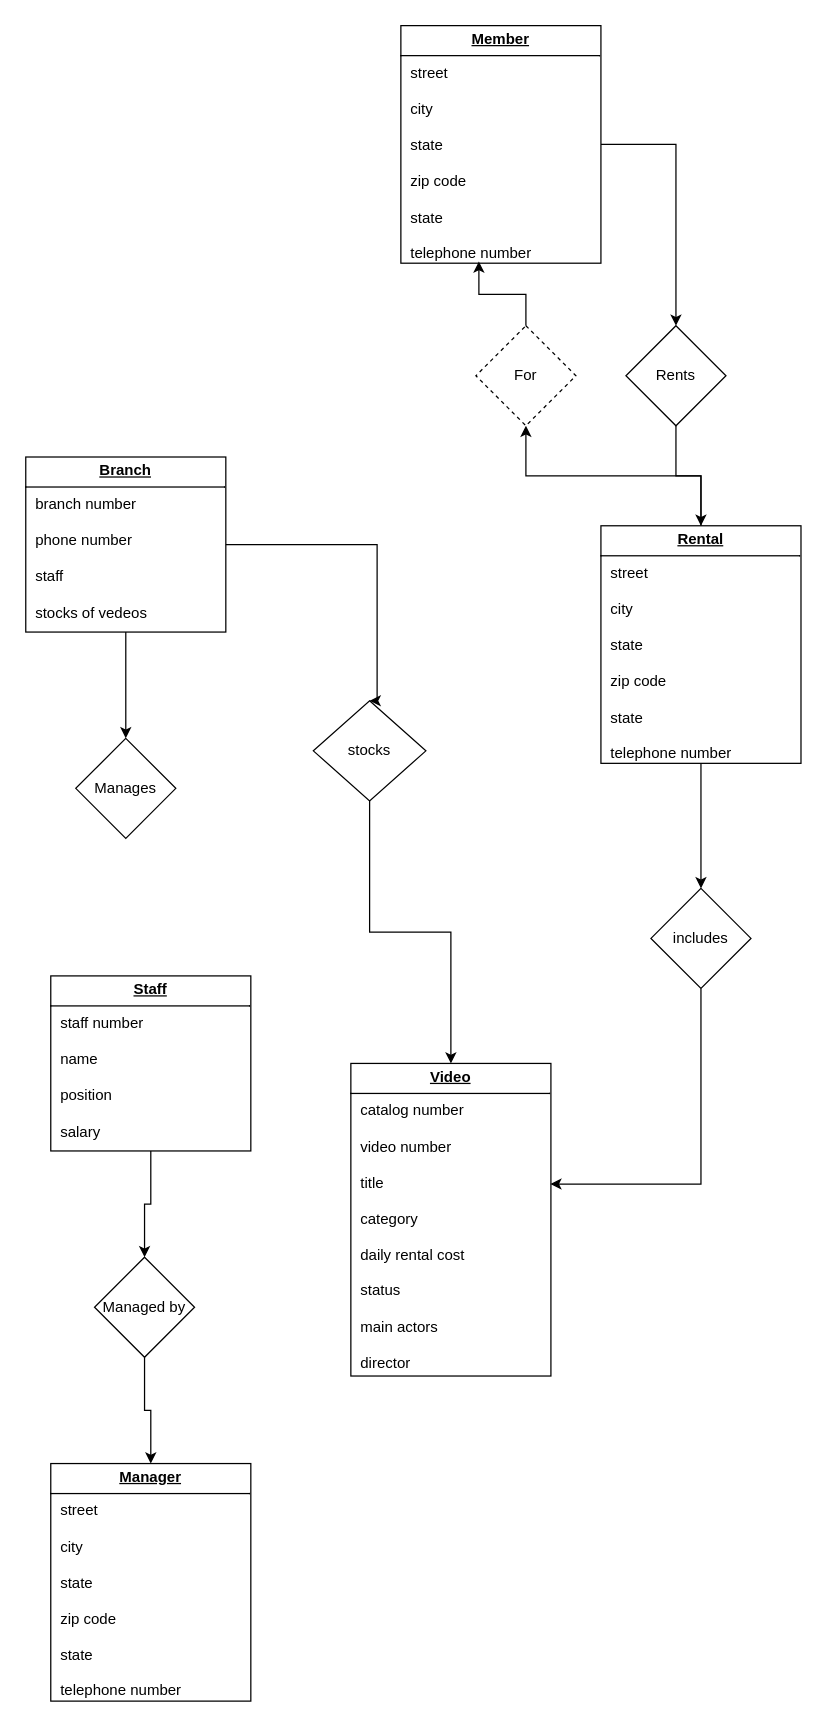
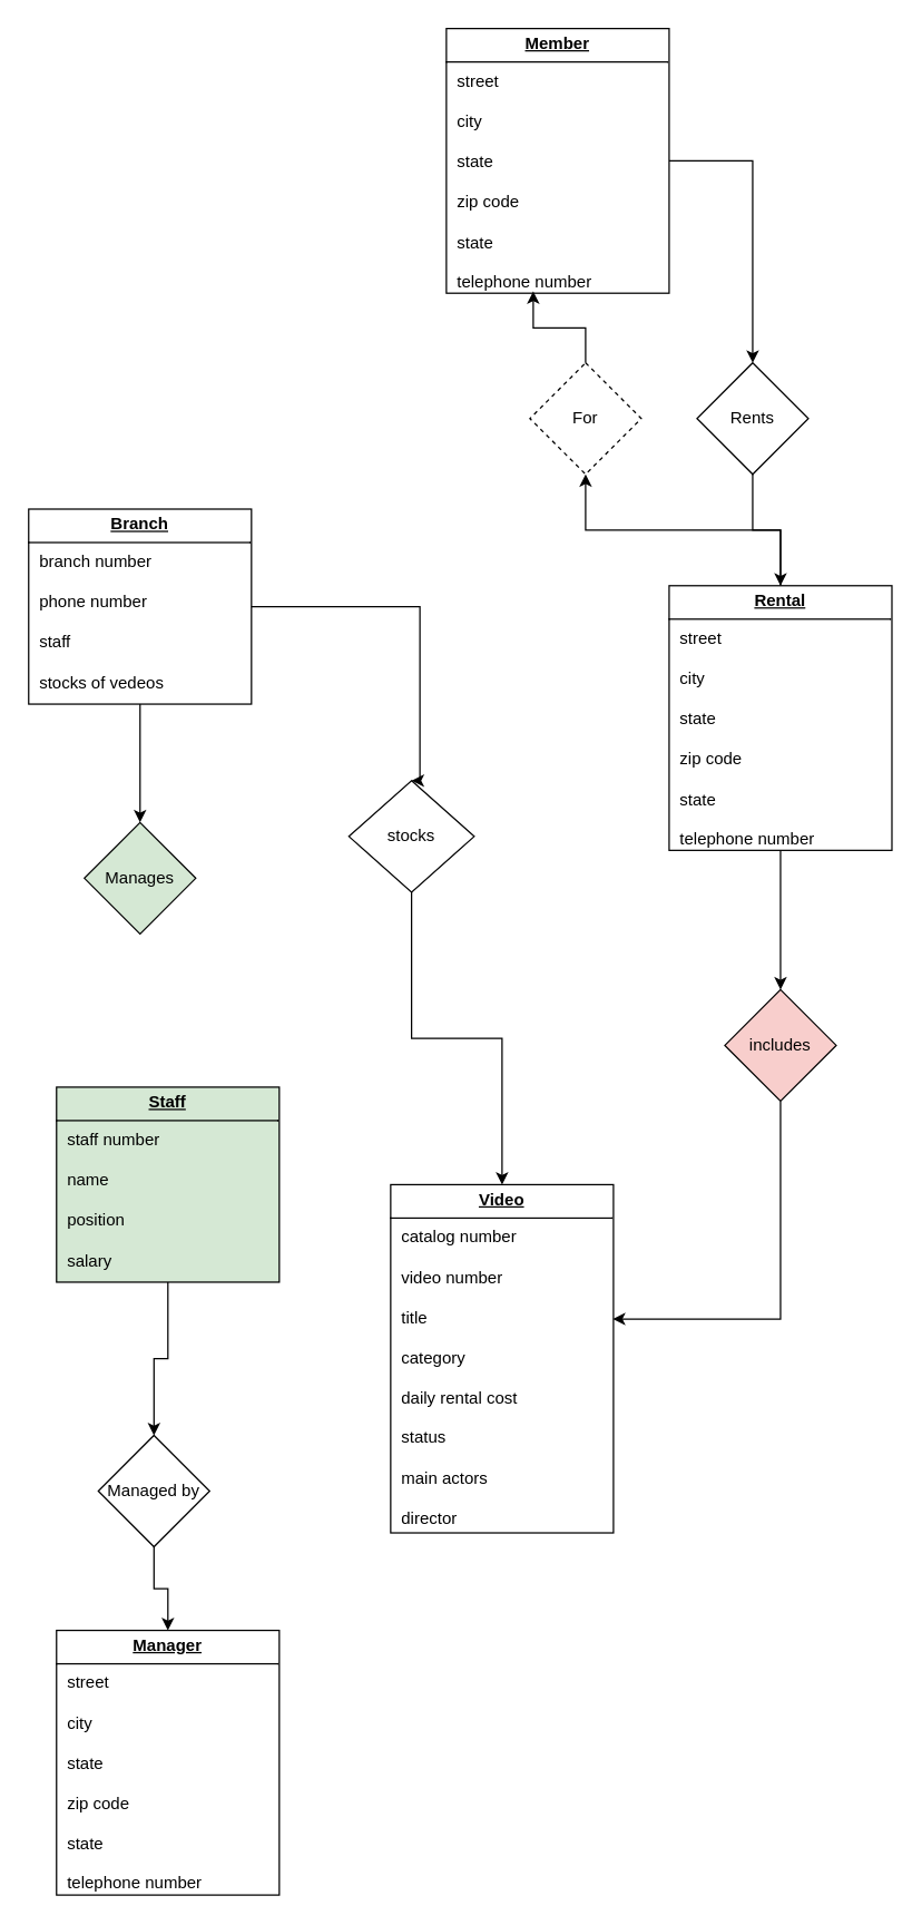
- <mxCell id="13" value="Manages" style="rhombus;whiteSpace=wrap;html=1;" vertex="1" parent="1"><mxGeometry x="60" y="590" width="80" height="80" as="geometry" /></mxCell>
+ <mxCell id="13" value="Manages" style="rhombus;whiteSpace=wrap;html=1;fillColor=#d5e8d4;" vertex="1" parent="1"><mxGeometry x="60" y="590" width="80" height="80" as="geometry" /></mxCell>
- <mxCell id="19" value="includes" style="rhombus;whiteSpace=wrap;html=1;" vertex="1" parent="1"><mxGeometry x="520" y="710" width="80" height="80" as="geometry" /></mxCell>
+ <mxCell id="19" value="includes" style="rhombus;whiteSpace=wrap;html=1;fillColor=#f8cecc;" vertex="1" parent="1"><mxGeometry x="520" y="710" width="80" height="80" as="geometry" /></mxCell>
- <mxCell id="6" value="&lt;p style=&quot;margin:0px;margin-top:4px;text-align:center;text-decoration:underline;&quot;&gt;&lt;b&gt;Staff&lt;/b&gt;&lt;/p&gt;&lt;hr size=&quot;1&quot; style=&quot;border-style:solid;&quot;&gt;&lt;p style=&quot;margin:0px;margin-left:8px;&quot;&gt;staff number&lt;br&gt;&lt;br&gt;name&lt;br&gt;&lt;br&gt;position&lt;br&gt;&lt;br&gt;salary&lt;br&gt;&lt;br&gt;&lt;br&gt;&lt;br&gt;&lt;br&gt;&lt;/p&gt;" style="verticalAlign=top;align=left;overflow=fill;html=1;whiteSpace=wrap;rounded=0;glass=0;shadow=0;" vertex="1" parent="1"><mxGeometry x="40" y="780" width="160" height="140" as="geometry" /></mxCell>
+ <mxCell id="6" value="&lt;p style=&quot;margin:0px;margin-top:4px;text-align:center;text-decoration:underline;&quot;&gt;&lt;b&gt;Staff&lt;/b&gt;&lt;/p&gt;&lt;hr size=&quot;1&quot; style=&quot;border-style:solid;&quot;&gt;&lt;p style=&quot;margin:0px;margin-left:8px;&quot;&gt;staff number&lt;br&gt;&lt;br&gt;name&lt;br&gt;&lt;br&gt;position&lt;br&gt;&lt;br&gt;salary&lt;br&gt;&lt;br&gt;&lt;br&gt;&lt;br&gt;&lt;br&gt;&lt;/p&gt;" style="verticalAlign=top;align=left;overflow=fill;html=1;whiteSpace=wrap;rounded=0;glass=0;shadow=0;fillColor=#d5e8d4;" vertex="1" parent="1"><mxGeometry x="40" y="780" width="160" height="140" as="geometry" /></mxCell>
- <mxCell id="15" value="Managed by" style="rhombus;whiteSpace=wrap;html=1;" vertex="1" parent="1"><mxGeometry x="75" y="1005" width="80" height="80" as="geometry" /></mxCell>
+ <mxCell id="15" value="Managed by" style="rhombus;whiteSpace=wrap;html=1;" vertex="1" parent="1"><mxGeometry x="70" y="1030" width="80" height="80" as="geometry" /></mxCell>
